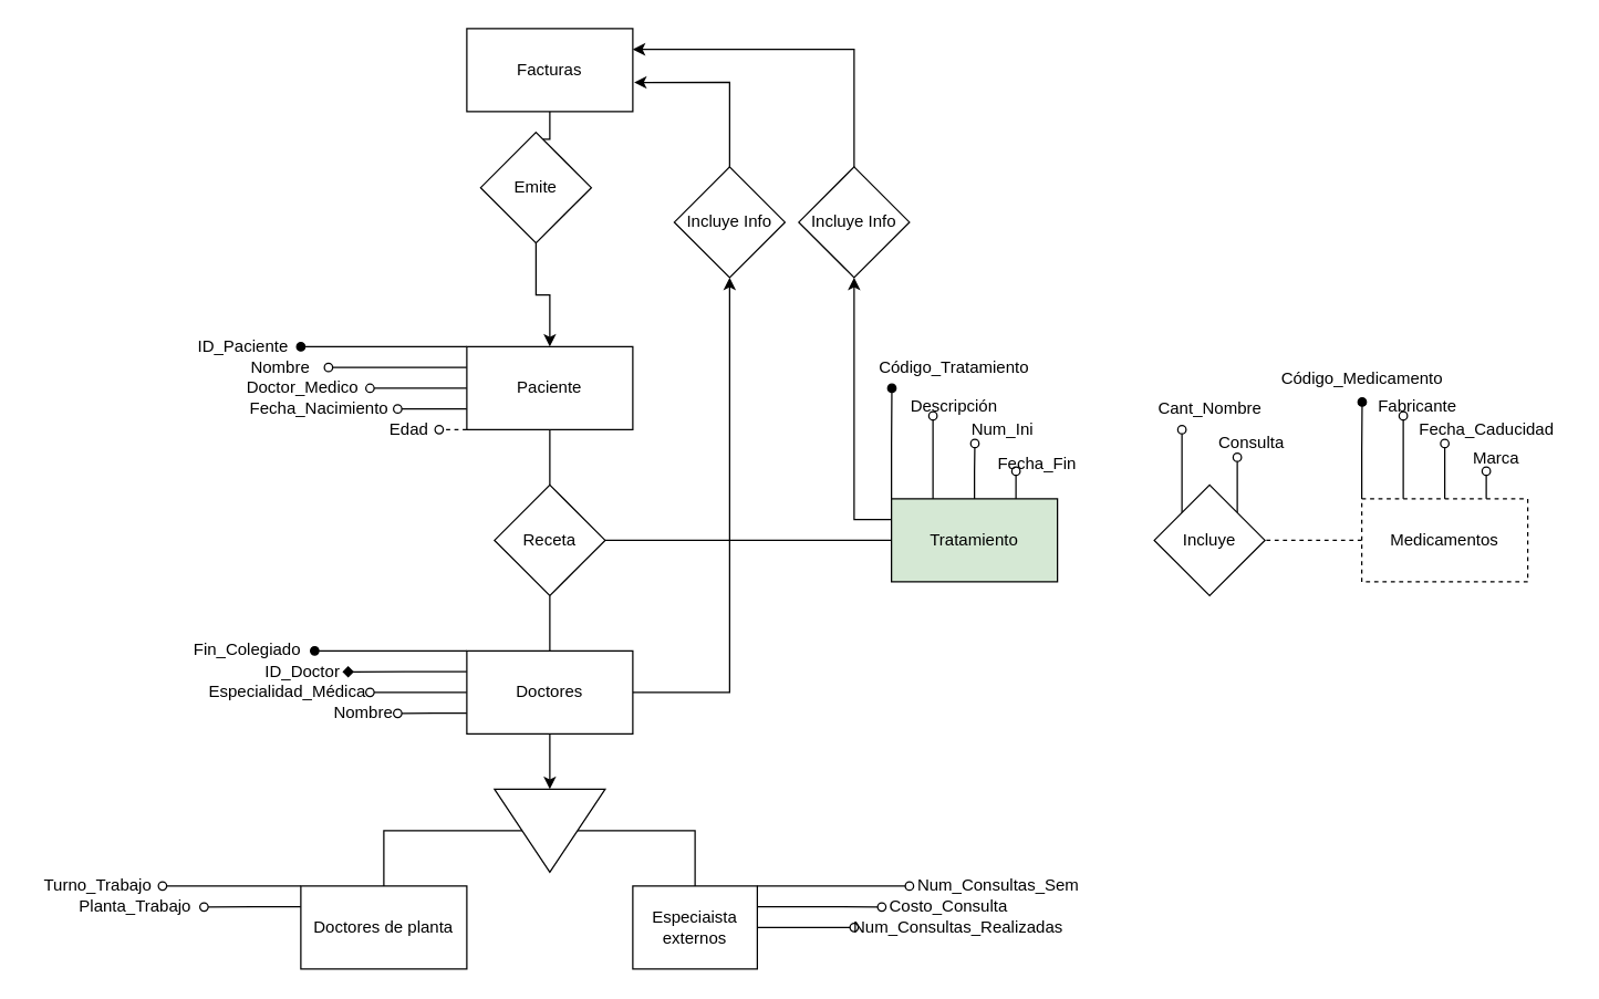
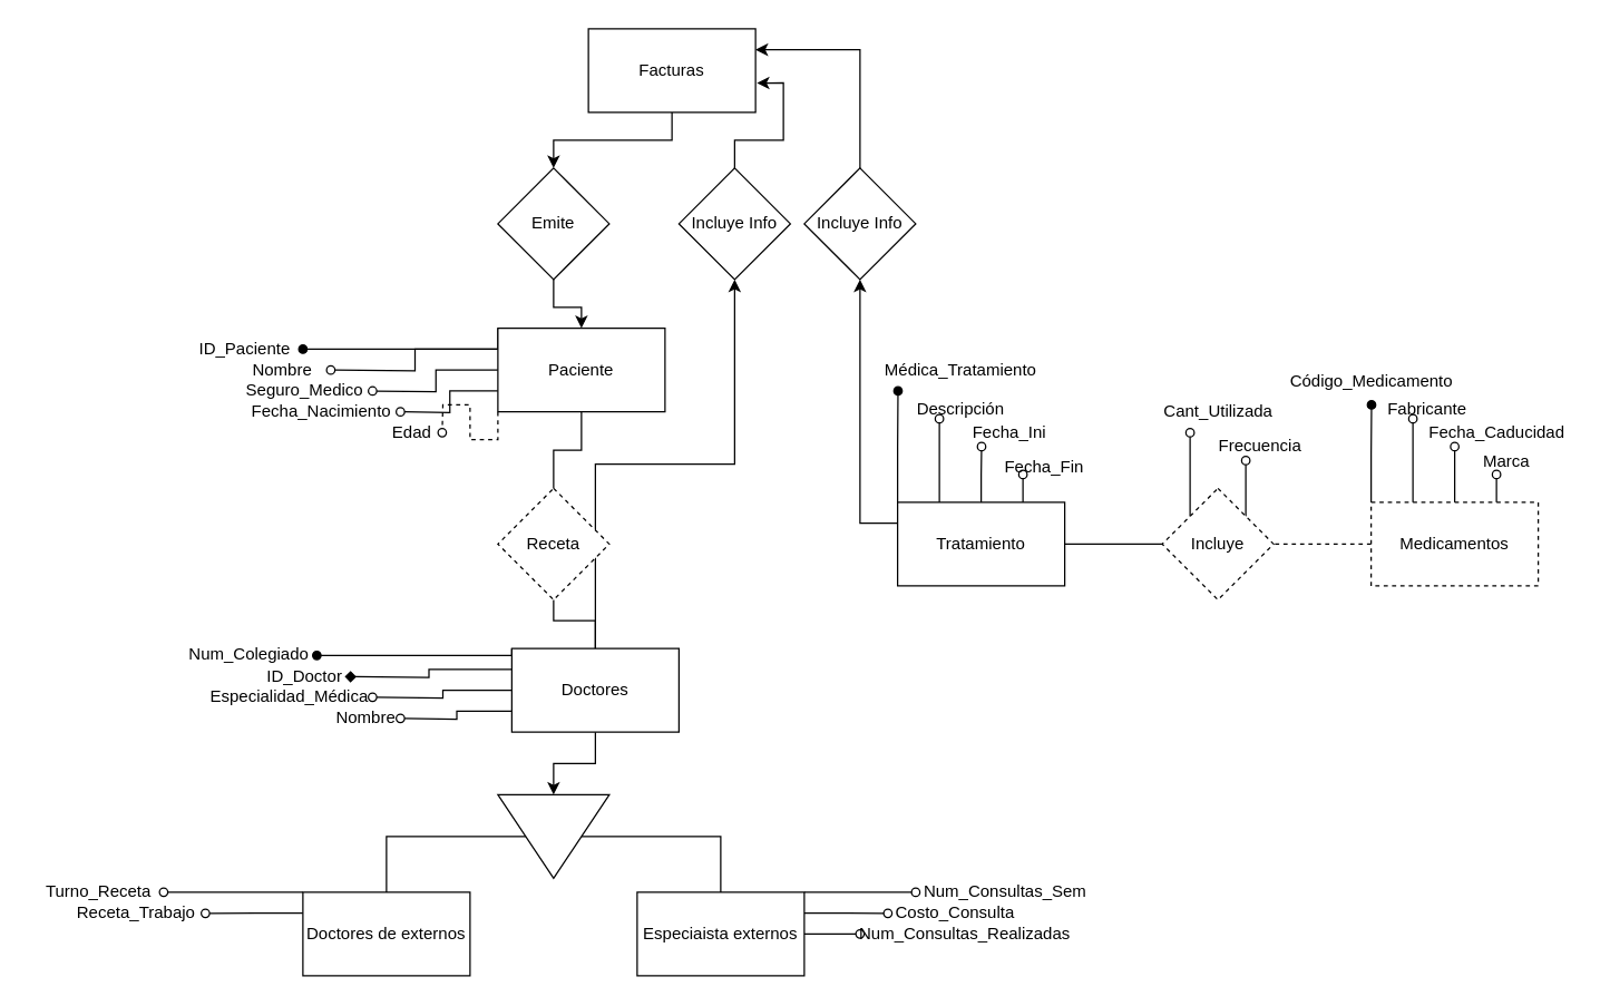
- <mxCell id="38" value="Facturas" style="rounded=0;whiteSpace=wrap;html=1;" vertex="1" parent="1"><mxGeometry x="337" y="20" width="120" height="60" as="geometry" /></mxCell>
+ <mxCell id="38" value="Facturas" style="rounded=0;whiteSpace=wrap;html=1;" vertex="1" parent="1"><mxGeometry x="422" y="20" width="120" height="60" as="geometry" /></mxCell>
- <mxCell id="72" value="Emite" style="rhombus;whiteSpace=wrap;html=1;rounded=0;" vertex="1" parent="1"><mxGeometry x="347" y="95" width="80" height="80" as="geometry" /></mxCell>
+ <mxCell id="72" value="Emite" style="rhombus;whiteSpace=wrap;html=1;rounded=0;" vertex="1" parent="1"><mxGeometry x="357" y="120" width="80" height="80" as="geometry" /></mxCell>
- <mxCell id="61" value="Código_Tratamiento" style="text;html=1;align=center;verticalAlign=middle;resizable=0;points=[];autosize=1;strokeColor=none;fillColor=none;" vertex="1" parent="1"><mxGeometry x="624" y="250" width="130" height="30" as="geometry" /></mxCell>
+ <mxCell id="61" value="Médica_Tratamiento" style="text;html=1;align=center;verticalAlign=middle;resizable=0;points=[];autosize=1;strokeColor=none;fillColor=none;" vertex="1" parent="1"><mxGeometry x="624" y="250" width="130" height="30" as="geometry" /></mxCell>
- <mxCell id="51" value="Doctor_Medico" style="text;html=1;align=center;verticalAlign=middle;resizable=0;points=[];autosize=1;strokeColor=none;fillColor=none;" vertex="1" parent="1"><mxGeometry x="163" y="265" width="110" height="30" as="geometry" /></mxCell>
+ <mxCell id="51" value="Seguro_Medico" style="text;html=1;align=center;verticalAlign=middle;resizable=0;points=[];autosize=1;strokeColor=none;fillColor=none;" vertex="1" parent="1"><mxGeometry x="163" y="265" width="110" height="30" as="geometry" /></mxCell>
- <mxCell id="8" value="Paciente" style="rounded=0;whiteSpace=wrap;html=1;" vertex="1" parent="1"><mxGeometry x="337" y="250" width="120" height="60" as="geometry" /></mxCell>
+ <mxCell id="8" value="Paciente" style="rounded=0;whiteSpace=wrap;html=1;" vertex="1" parent="1"><mxGeometry x="357" y="235" width="120" height="60" as="geometry" /></mxCell>
- <mxCell id="65" value="Cant_Nombre" style="text;html=1;align=center;verticalAlign=middle;resizable=0;points=[];autosize=1;strokeColor=none;fillColor=none;" vertex="1" parent="1"><mxGeometry x="824" y="280" width="100" height="30" as="geometry" /></mxCell>
+ <mxCell id="65" value="Cant_Utilizada" style="text;html=1;align=center;verticalAlign=middle;resizable=0;points=[];autosize=1;strokeColor=none;fillColor=none;" vertex="1" parent="1"><mxGeometry x="824" y="280" width="100" height="30" as="geometry" /></mxCell>
- <mxCell id="63" value="Num_Ini" style="text;html=1;align=center;verticalAlign=middle;resizable=0;points=[];autosize=1;strokeColor=none;fillColor=none;" vertex="1" parent="1"><mxGeometry x="684" y="295" width="80" height="30" as="geometry" /></mxCell>
+ <mxCell id="63" value="Fecha_Ini" style="text;html=1;align=center;verticalAlign=middle;resizable=0;points=[];autosize=1;strokeColor=none;fillColor=none;" vertex="1" parent="1"><mxGeometry x="684" y="295" width="80" height="30" as="geometry" /></mxCell>
- <mxCell id="66" value="Consulta" style="text;html=1;align=center;verticalAlign=middle;resizable=0;points=[];autosize=1;strokeColor=none;fillColor=none;" vertex="1" parent="1"><mxGeometry x="864" y="305" width="80" height="30" as="geometry" /></mxCell>
+ <mxCell id="66" value="Frecuencia" style="text;html=1;align=center;verticalAlign=middle;resizable=0;points=[];autosize=1;strokeColor=none;fillColor=none;" vertex="1" parent="1"><mxGeometry x="864" y="305" width="80" height="30" as="geometry" /></mxCell>
- <mxCell id="39" value="Receta" style="rhombus;whiteSpace=wrap;html=1;rounded=0;" vertex="1" parent="1"><mxGeometry x="357" y="350" width="80" height="80" as="geometry" /></mxCell>
+ <mxCell id="39" value="Receta" style="rhombus;whiteSpace=wrap;html=1;rounded=0;dashed=1;" vertex="1" parent="1"><mxGeometry x="357" y="350" width="80" height="80" as="geometry" /></mxCell>
- <mxCell id="24" style="edgeStyle=orthogonalEdgeStyle;rounded=0;orthogonalLoop=1;jettySize=auto;html=1;entryX=1;entryY=0.5;entryDx=0;entryDy=0;endArrow=none;endFill=0;" edge="1" parent="1" source="30" target="39"><mxGeometry relative="1" as="geometry" /></mxCell>
- <mxCell id="30" value="Tratamiento" style="rounded=0;whiteSpace=wrap;html=1;fillColor=#d5e8d4;" vertex="1" parent="1"><mxGeometry x="644" y="360" width="120" height="60" as="geometry" /></mxCell>
+ <mxCell id="30" value="Tratamiento" style="rounded=0;whiteSpace=wrap;html=1;" vertex="1" parent="1"><mxGeometry x="644" y="360" width="120" height="60" as="geometry" /></mxCell>
+ <mxCell id="43" value="" style="edgeStyle=orthogonalEdgeStyle;rounded=0;orthogonalLoop=1;jettySize=auto;html=1;endArrow=none;endFill=0;" edge="1" parent="1" source="46" target="30"><mxGeometry relative="1" as="geometry" /></mxCell>
- <mxCell id="46" value="Incluye" style="rhombus;whiteSpace=wrap;html=1;rounded=0;" vertex="1" parent="1"><mxGeometry x="834" y="350" width="80" height="80" as="geometry" /></mxCell>
+ <mxCell id="46" value="Incluye" style="rhombus;whiteSpace=wrap;html=1;rounded=0;dashed=1;" vertex="1" parent="1"><mxGeometry x="834" y="350" width="80" height="80" as="geometry" /></mxCell>
- <mxCell id="52" value="Fin_Colegiado" style="text;html=1;align=center;verticalAlign=middle;resizable=0;points=[];autosize=1;strokeColor=none;fillColor=none;" vertex="1" parent="1"><mxGeometry x="123" y="454" width="110" height="30" as="geometry" /></mxCell>
+ <mxCell id="52" value="Num_Colegiado" style="text;html=1;align=center;verticalAlign=middle;resizable=0;points=[];autosize=1;strokeColor=none;fillColor=none;" vertex="1" parent="1"><mxGeometry x="123" y="454" width="110" height="30" as="geometry" /></mxCell>
- <mxCell id="16" value="Doctores" style="rounded=0;whiteSpace=wrap;html=1;" vertex="1" parent="1"><mxGeometry x="337" y="470" width="120" height="60" as="geometry" /></mxCell>
+ <mxCell id="16" value="Doctores" style="rounded=0;whiteSpace=wrap;html=1;" vertex="1" parent="1"><mxGeometry x="367" y="465" width="120" height="60" as="geometry" /></mxCell>
- <mxCell id="56" value="Turno_Trabajo" style="text;html=1;align=center;verticalAlign=middle;resizable=0;points=[];autosize=1;strokeColor=none;fillColor=none;" vertex="1" parent="1"><mxGeometry x="20" y="625" width="100" height="30" as="geometry" /></mxCell>
+ <mxCell id="56" value="Turno_Receta" style="text;html=1;align=center;verticalAlign=middle;resizable=0;points=[];autosize=1;strokeColor=none;fillColor=none;" vertex="1" parent="1"><mxGeometry x="20" y="625" width="100" height="30" as="geometry" /></mxCell>
- <mxCell id="57" value="Planta_Trabajo" style="text;html=1;align=center;verticalAlign=middle;resizable=0;points=[];autosize=1;strokeColor=none;fillColor=none;" vertex="1" parent="1"><mxGeometry x="47" y="640" width="100" height="30" as="geometry" /></mxCell>
+ <mxCell id="57" value="Receta_Trabajo" style="text;html=1;align=center;verticalAlign=middle;resizable=0;points=[];autosize=1;strokeColor=none;fillColor=none;" vertex="1" parent="1"><mxGeometry x="47" y="640" width="100" height="30" as="geometry" /></mxCell>
- <mxCell id="19" value="Doctores de planta" style="rounded=0;whiteSpace=wrap;html=1;" vertex="1" parent="1"><mxGeometry x="217" y="640" width="120" height="60" as="geometry" /></mxCell>
+ <mxCell id="19" value="Doctores de externos" style="rounded=0;whiteSpace=wrap;html=1;" vertex="1" parent="1"><mxGeometry x="217" y="640" width="120" height="60" as="geometry" /></mxCell>
- <mxCell id="23" value="Especiaista externos" style="rounded=0;whiteSpace=wrap;html=1;" vertex="1" parent="1"><mxGeometry x="457" y="640" width="90" height="60" as="geometry" /></mxCell>
+ <mxCell id="23" value="Especiaista externos" style="rounded=0;whiteSpace=wrap;html=1;" vertex="1" parent="1"><mxGeometry x="457" y="640" width="120" height="60" as="geometry" /></mxCell>
